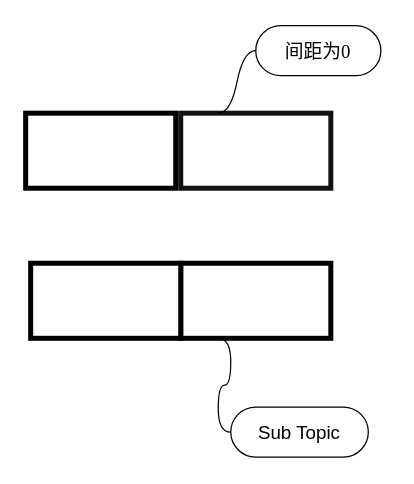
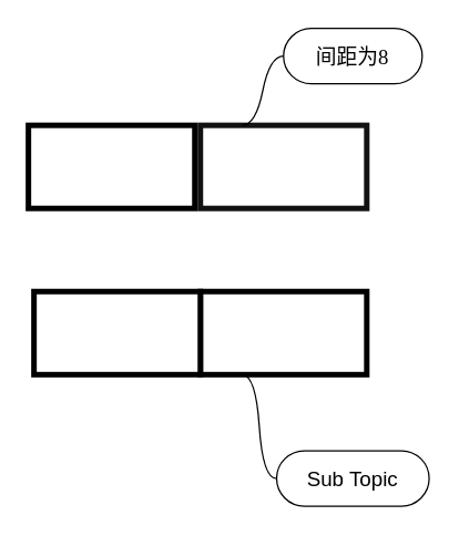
- <mxCell id="4" value="&lt;font face=&quot;Times New Roman&quot; style=&quot;font-size: 15px;&quot;&gt;间距为0&lt;/font&gt;" style="whiteSpace=wrap;html=1;rounded=1;arcSize=50;align=center;verticalAlign=middle;strokeWidth=1;autosize=1;spacing=4;treeFolding=1;treeMoving=1;newEdgeStyle={&quot;edgeStyle&quot;:&quot;entityRelationEdgeStyle&quot;,&quot;startArrow&quot;:&quot;none&quot;,&quot;endArrow&quot;:&quot;none&quot;,&quot;segment&quot;:10,&quot;curved&quot;:1,&quot;sourcePerimeterSpacing&quot;:0,&quot;targetPerimeterSpacing&quot;:0};" vertex="1" parent="1"><mxGeometry x="204" y="20" width="100" height="40" as="geometry" /></mxCell>
+ <mxCell id="4" value="&lt;font face=&quot;Times New Roman&quot; style=&quot;font-size: 15px;&quot;&gt;间距为8&lt;/font&gt;" style="whiteSpace=wrap;html=1;rounded=1;arcSize=50;align=center;verticalAlign=middle;strokeWidth=1;autosize=1;spacing=4;treeFolding=1;treeMoving=1;newEdgeStyle={&quot;edgeStyle&quot;:&quot;entityRelationEdgeStyle&quot;,&quot;startArrow&quot;:&quot;none&quot;,&quot;endArrow&quot;:&quot;none&quot;,&quot;segment&quot;:10,&quot;curved&quot;:1,&quot;sourcePerimeterSpacing&quot;:0,&quot;targetPerimeterSpacing&quot;:0};" vertex="1" parent="1"><mxGeometry x="204" y="20" width="100" height="40" as="geometry" /></mxCell>
- <mxCell id="8" value="Sub Topic" style="whiteSpace=wrap;html=1;rounded=1;arcSize=50;align=center;verticalAlign=middle;strokeWidth=1;autosize=1;spacing=4;treeFolding=1;treeMoving=1;newEdgeStyle={&quot;edgeStyle&quot;:&quot;entityRelationEdgeStyle&quot;,&quot;startArrow&quot;:&quot;none&quot;,&quot;endArrow&quot;:&quot;none&quot;,&quot;segment&quot;:10,&quot;curved&quot;:1,&quot;sourcePerimeterSpacing&quot;:0,&quot;targetPerimeterSpacing&quot;:0};fontSize=15;" vertex="1" parent="1"><mxGeometry x="184" y="325" width="110" height="40" as="geometry" /></mxCell>
+ <mxCell id="8" value="Sub Topic" style="whiteSpace=wrap;html=1;rounded=1;arcSize=50;align=center;verticalAlign=middle;strokeWidth=1;autosize=1;spacing=4;treeFolding=1;treeMoving=1;newEdgeStyle={&quot;edgeStyle&quot;:&quot;entityRelationEdgeStyle&quot;,&quot;startArrow&quot;:&quot;none&quot;,&quot;endArrow&quot;:&quot;none&quot;,&quot;segment&quot;:10,&quot;curved&quot;:1,&quot;sourcePerimeterSpacing&quot;:0,&quot;targetPerimeterSpacing&quot;:0};fontSize=15;" vertex="1" parent="1"><mxGeometry x="199" y="325" width="110" height="40" as="geometry" /></mxCell>
